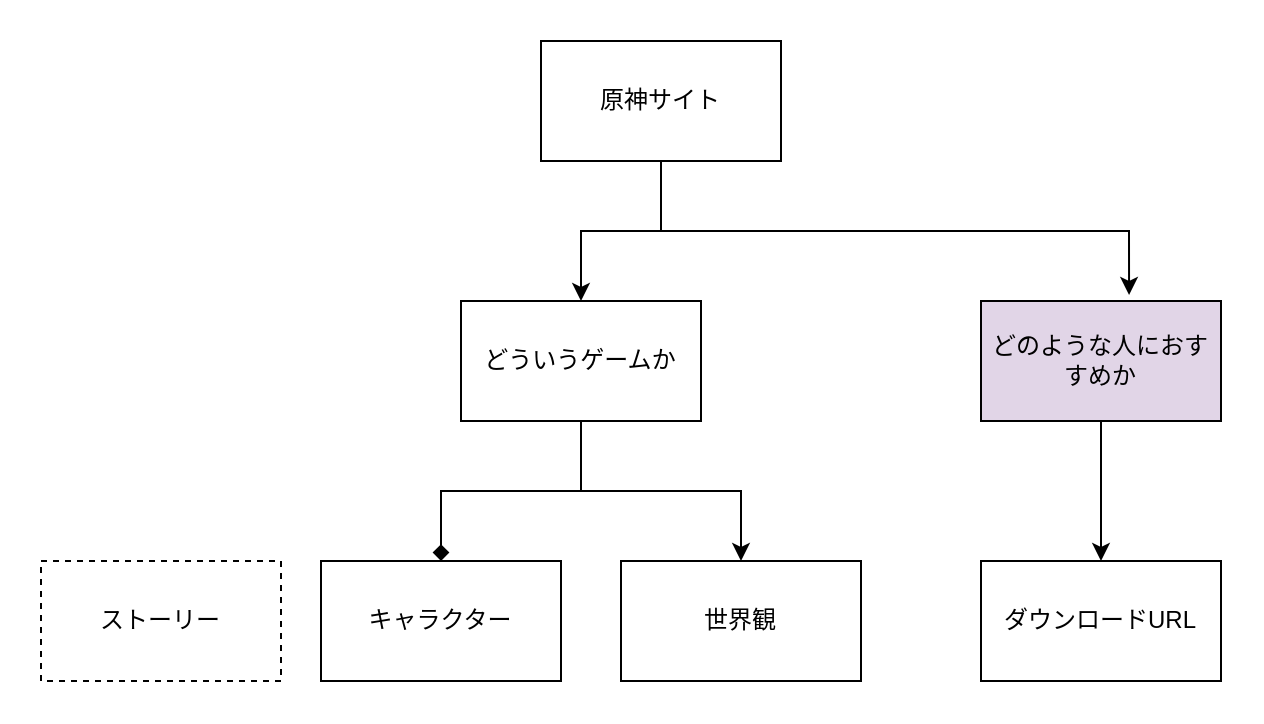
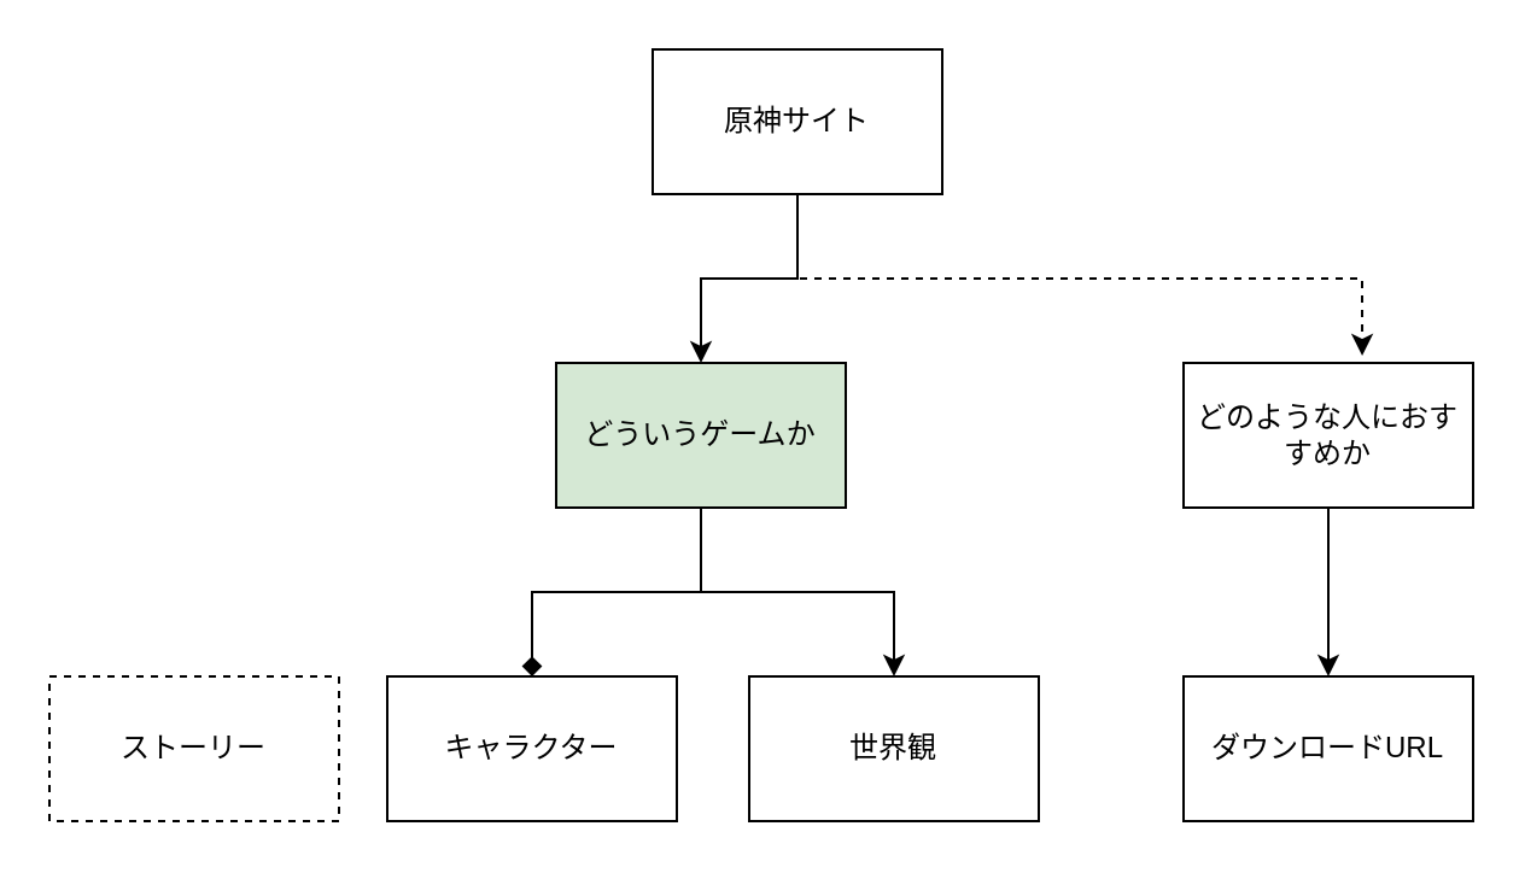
- <mxCell id="3" style="edgeStyle=orthogonalEdgeStyle;rounded=0;orthogonalLoop=1;jettySize=auto;html=1;exitX=0.5;exitY=1;exitDx=0;exitDy=0;entryX=0.617;entryY=-0.05;entryDx=0;entryDy=0;entryPerimeter=0;" edge="1" parent="1" source="4" target="9"><mxGeometry relative="1" as="geometry" /></mxCell>
+ <mxCell id="3" style="edgeStyle=orthogonalEdgeStyle;rounded=0;orthogonalLoop=1;jettySize=auto;html=1;exitX=0.5;exitY=1;exitDx=0;exitDy=0;entryX=0.617;entryY=-0.05;entryDx=0;entryDy=0;entryPerimeter=0;dashed=1;" edge="1" parent="1" source="4" target="9"><mxGeometry relative="1" as="geometry" /></mxCell>
- <mxCell id="7" value="どういうゲームか" style="rounded=0;whiteSpace=wrap;html=1;" vertex="1" parent="1"><mxGeometry x="230" y="150" width="120" height="60" as="geometry" /></mxCell>
+ <mxCell id="7" value="どういうゲームか" style="rounded=0;whiteSpace=wrap;html=1;fillColor=#d5e8d4;" vertex="1" parent="1"><mxGeometry x="230" y="150" width="120" height="60" as="geometry" /></mxCell>
- <mxCell id="9" value="どのような人におすすめか" style="rounded=0;whiteSpace=wrap;html=1;fillColor=#e1d5e7;" vertex="1" parent="1"><mxGeometry x="490" y="150" width="120" height="60" as="geometry" /></mxCell>
+ <mxCell id="9" value="どのような人におすすめか" style="rounded=0;whiteSpace=wrap;html=1;" vertex="1" parent="1"><mxGeometry x="490" y="150" width="120" height="60" as="geometry" /></mxCell>
